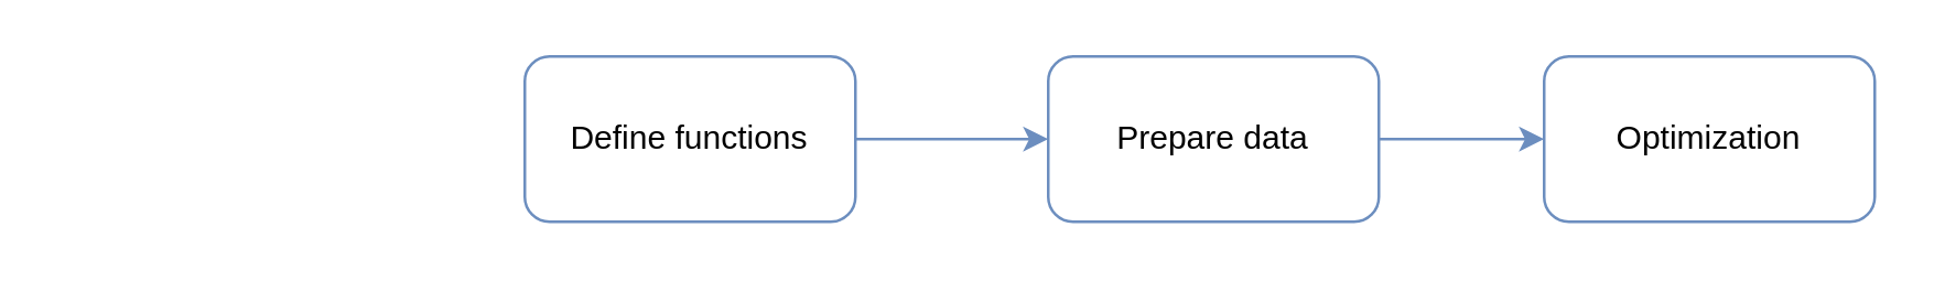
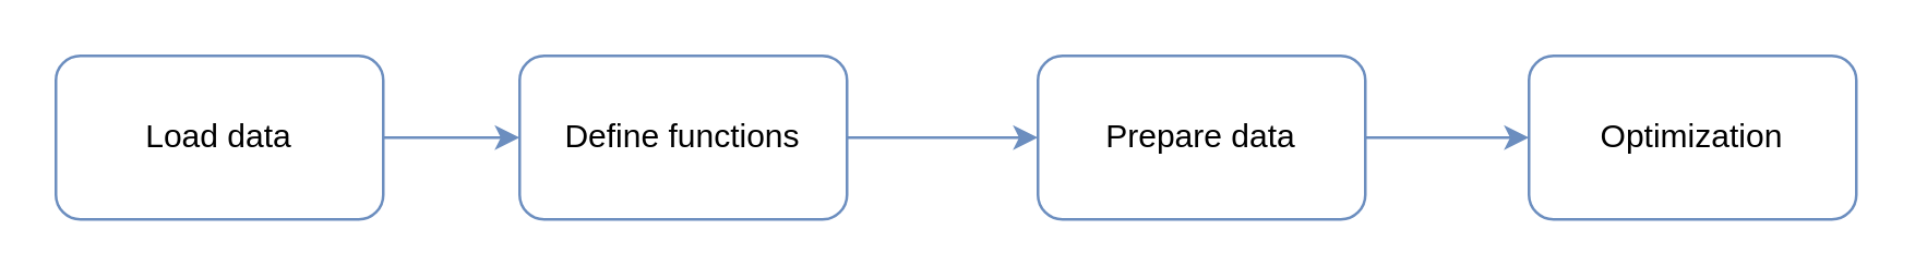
+ <mxCell id="3" value="Load data" style="rounded=1;whiteSpace=wrap;html=1;strokeColor=#6c8ebf;fillColor=none;" vertex="1" parent="1"><mxGeometry x="20" y="20" width="120" height="60" as="geometry" /></mxCell>
+ <mxCell id="2" value="" style="edgeStyle=orthogonalEdgeStyle;rounded=0;orthogonalLoop=1;jettySize=auto;html=1;fillColor=#dae8fc;strokeColor=#6c8ebf;" edge="1" parent="1" source="3" target="5"><mxGeometry relative="1" as="geometry" /></mxCell>
